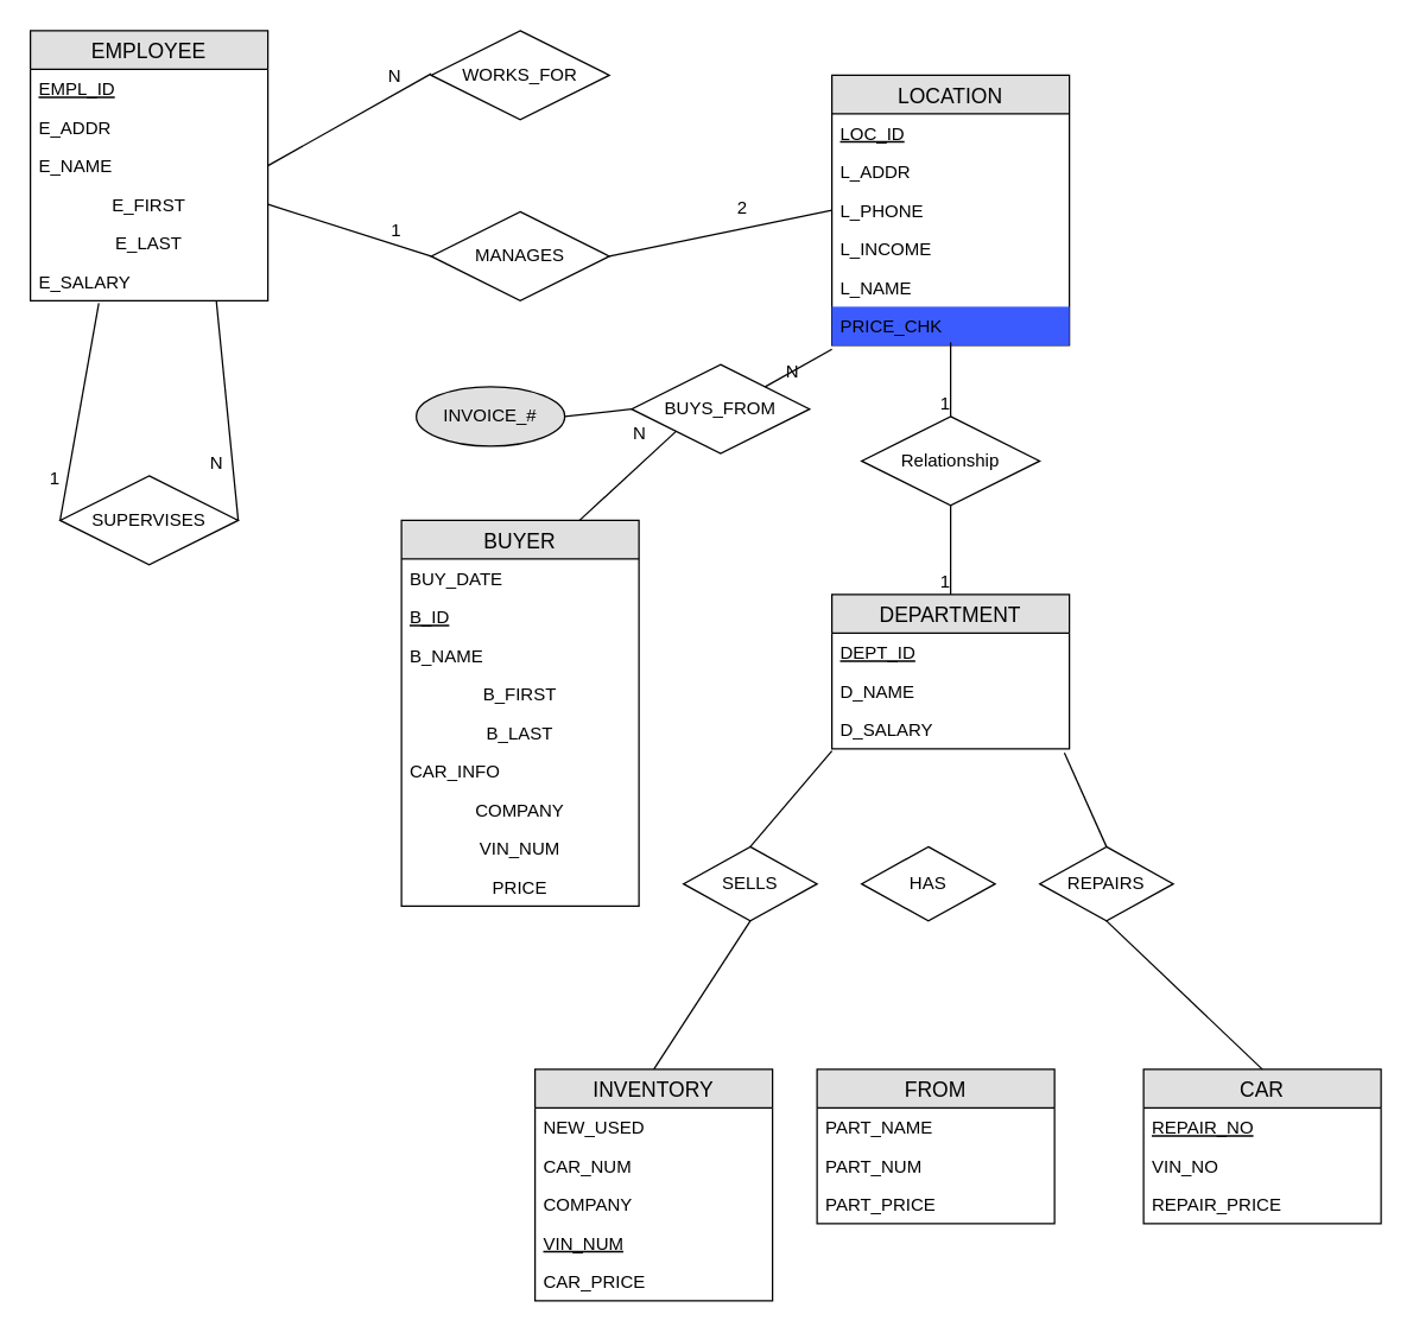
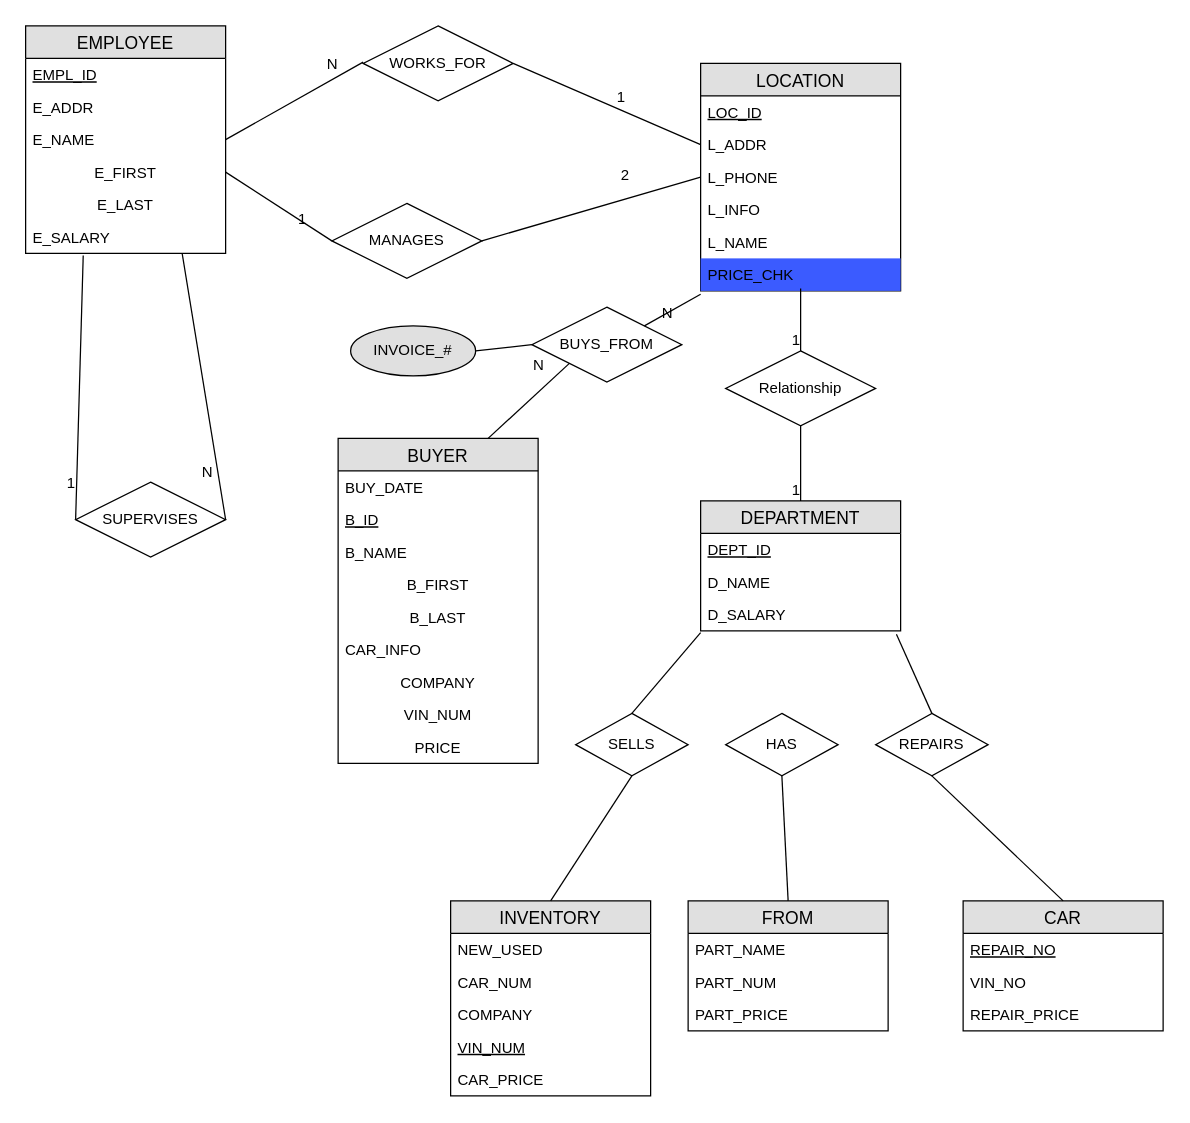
+ <mxCell id="27" value="" parent="1" style="endArrow=none;html=1;rounded=0;exitX=1;exitY=0.5;exitDx=0;exitDy=0;entryX=0;entryY=0.5;entryDx=0;entryDy=0;" target="18" source="14" edge="1"><mxGeometry as="geometry" relative="1"><mxPoint as="sourcePoint" y="400" x="250" /><mxPoint as="targetPoint" y="400" x="410" /></mxGeometry></mxCell>
+ <mxCell id="28" value="1" parent="27" style="resizable=0;html=1;align=right;verticalAlign=bottom;" vertex="1" connectable="0"><mxGeometry as="geometry" x="1" relative="1"><mxPoint as="offset" y="-29.81" x="-59.56" /></mxGeometry></mxCell>
- <mxCell id="20" value="L_INCOME" parent="16" style="text;strokeColor=none;fillColor=none;spacingLeft=4;spacingRight=4;overflow=hidden;rotatable=0;points=[[0,0.5],[1,0.5]];portConstraint=eastwest;fontSize=12;" vertex="1"><mxGeometry as="geometry" y="104" width="160" height="26" /></mxCell>
+ <mxCell id="20" value="L_INFO" parent="16" style="text;strokeColor=none;fillColor=none;spacingLeft=4;spacingRight=4;overflow=hidden;rotatable=0;points=[[0,0.5],[1,0.5]];portConstraint=eastwest;fontSize=12;" vertex="1"><mxGeometry as="geometry" y="104" width="160" height="26" /></mxCell>
- <mxCell id="15" value="MANAGES" parent="1" style="shape=rhombus;perimeter=rhombusPerimeter;whiteSpace=wrap;html=1;align=center;" vertex="1"><mxGeometry as="geometry" y="142" x="290" width="120" height="60" /></mxCell>
+ <mxCell id="15" value="MANAGES" parent="1" style="shape=rhombus;perimeter=rhombusPerimeter;whiteSpace=wrap;html=1;align=center;" vertex="1"><mxGeometry x="265" y="162" as="geometry" width="120" height="60" /></mxCell>
- <mxCell id="9" value="SUPERVISES" parent="1" style="shape=rhombus;perimeter=rhombusPerimeter;whiteSpace=wrap;html=1;align=center;" vertex="1"><mxGeometry as="geometry" y="320" x="40" width="120" height="60" /></mxCell>
+ <mxCell id="9" value="SUPERVISES" parent="1" style="shape=rhombus;perimeter=rhombusPerimeter;whiteSpace=wrap;html=1;align=center;" vertex="1"><mxGeometry x="60" y="385" as="geometry" width="120" height="60" /></mxCell>
+ <mxCell id="74" value="" parent="1" style="endArrow=none;html=1;rounded=0;entryX=0.5;entryY=1;entryDx=0;entryDy=0;exitX=0.5;exitY=0;exitDx=0;exitDy=0;" target="57" source="58" edge="1"><mxGeometry as="geometry" relative="1"><mxPoint as="sourcePoint" y="900" x="400" /><mxPoint as="targetPoint" y="900" x="560" /></mxGeometry></mxCell>
